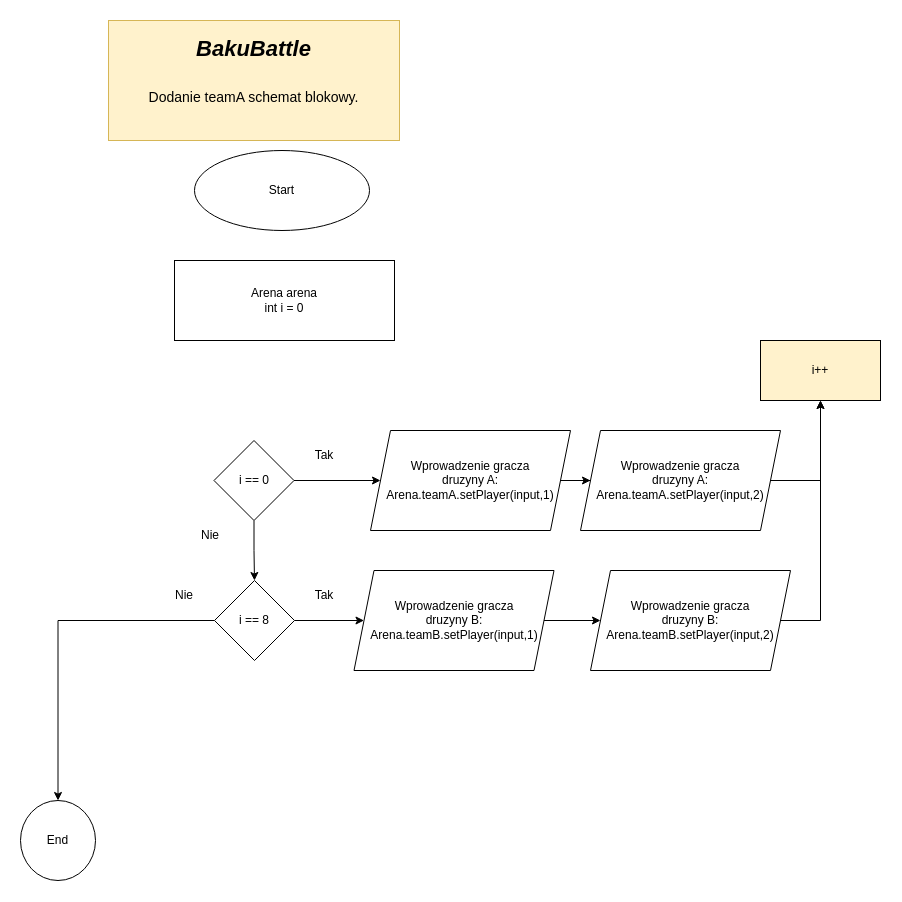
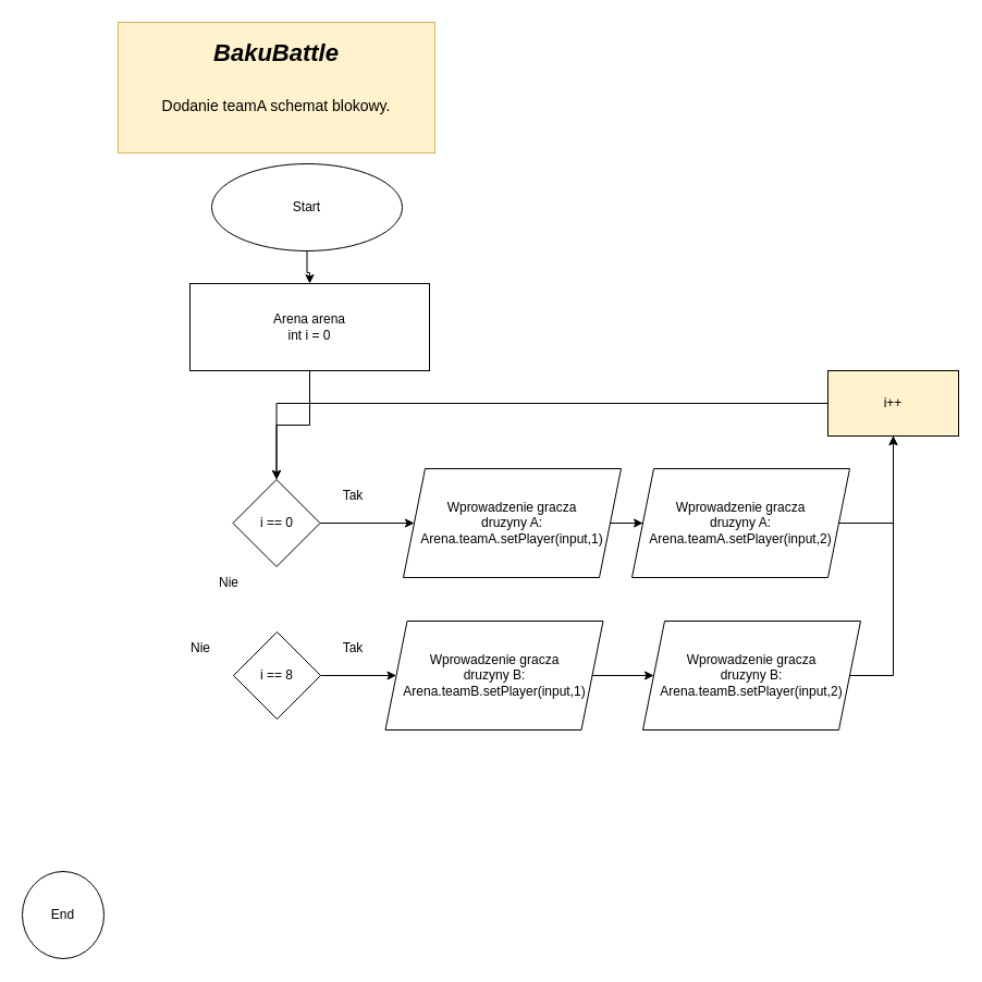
+ <mxCell id="3" style="edgeStyle=orthogonalEdgeStyle;rounded=0;orthogonalLoop=1;jettySize=auto;html=1;" parent="1" source="4" target="6" edge="1"><mxGeometry relative="1" as="geometry" /></mxCell>
+ <mxCell id="20" style="edgeStyle=orthogonalEdgeStyle;rounded=0;orthogonalLoop=1;jettySize=auto;html=1;" edge="1" parent="1" source="21" target="19"><mxGeometry relative="1" as="geometry" /></mxCell>
+ <mxCell id="5" style="edgeStyle=orthogonalEdgeStyle;rounded=0;orthogonalLoop=1;jettySize=auto;html=1;" edge="1" parent="1" source="6" target="19"><mxGeometry relative="1" as="geometry" /></mxCell>
- <mxCell id="17" style="edgeStyle=orthogonalEdgeStyle;rounded=0;orthogonalLoop=1;jettySize=auto;html=1;" edge="1" parent="1" source="19" target="14"><mxGeometry relative="1" as="geometry" /></mxCell>
- <mxCell id="9" style="edgeStyle=orthogonalEdgeStyle;rounded=0;orthogonalLoop=1;jettySize=auto;html=1;" parent="1" source="14" target="11" edge="1"><mxGeometry relative="1" as="geometry"><mxPoint x="214" y="460" as="sourcePoint" /></mxGeometry></mxCell>
